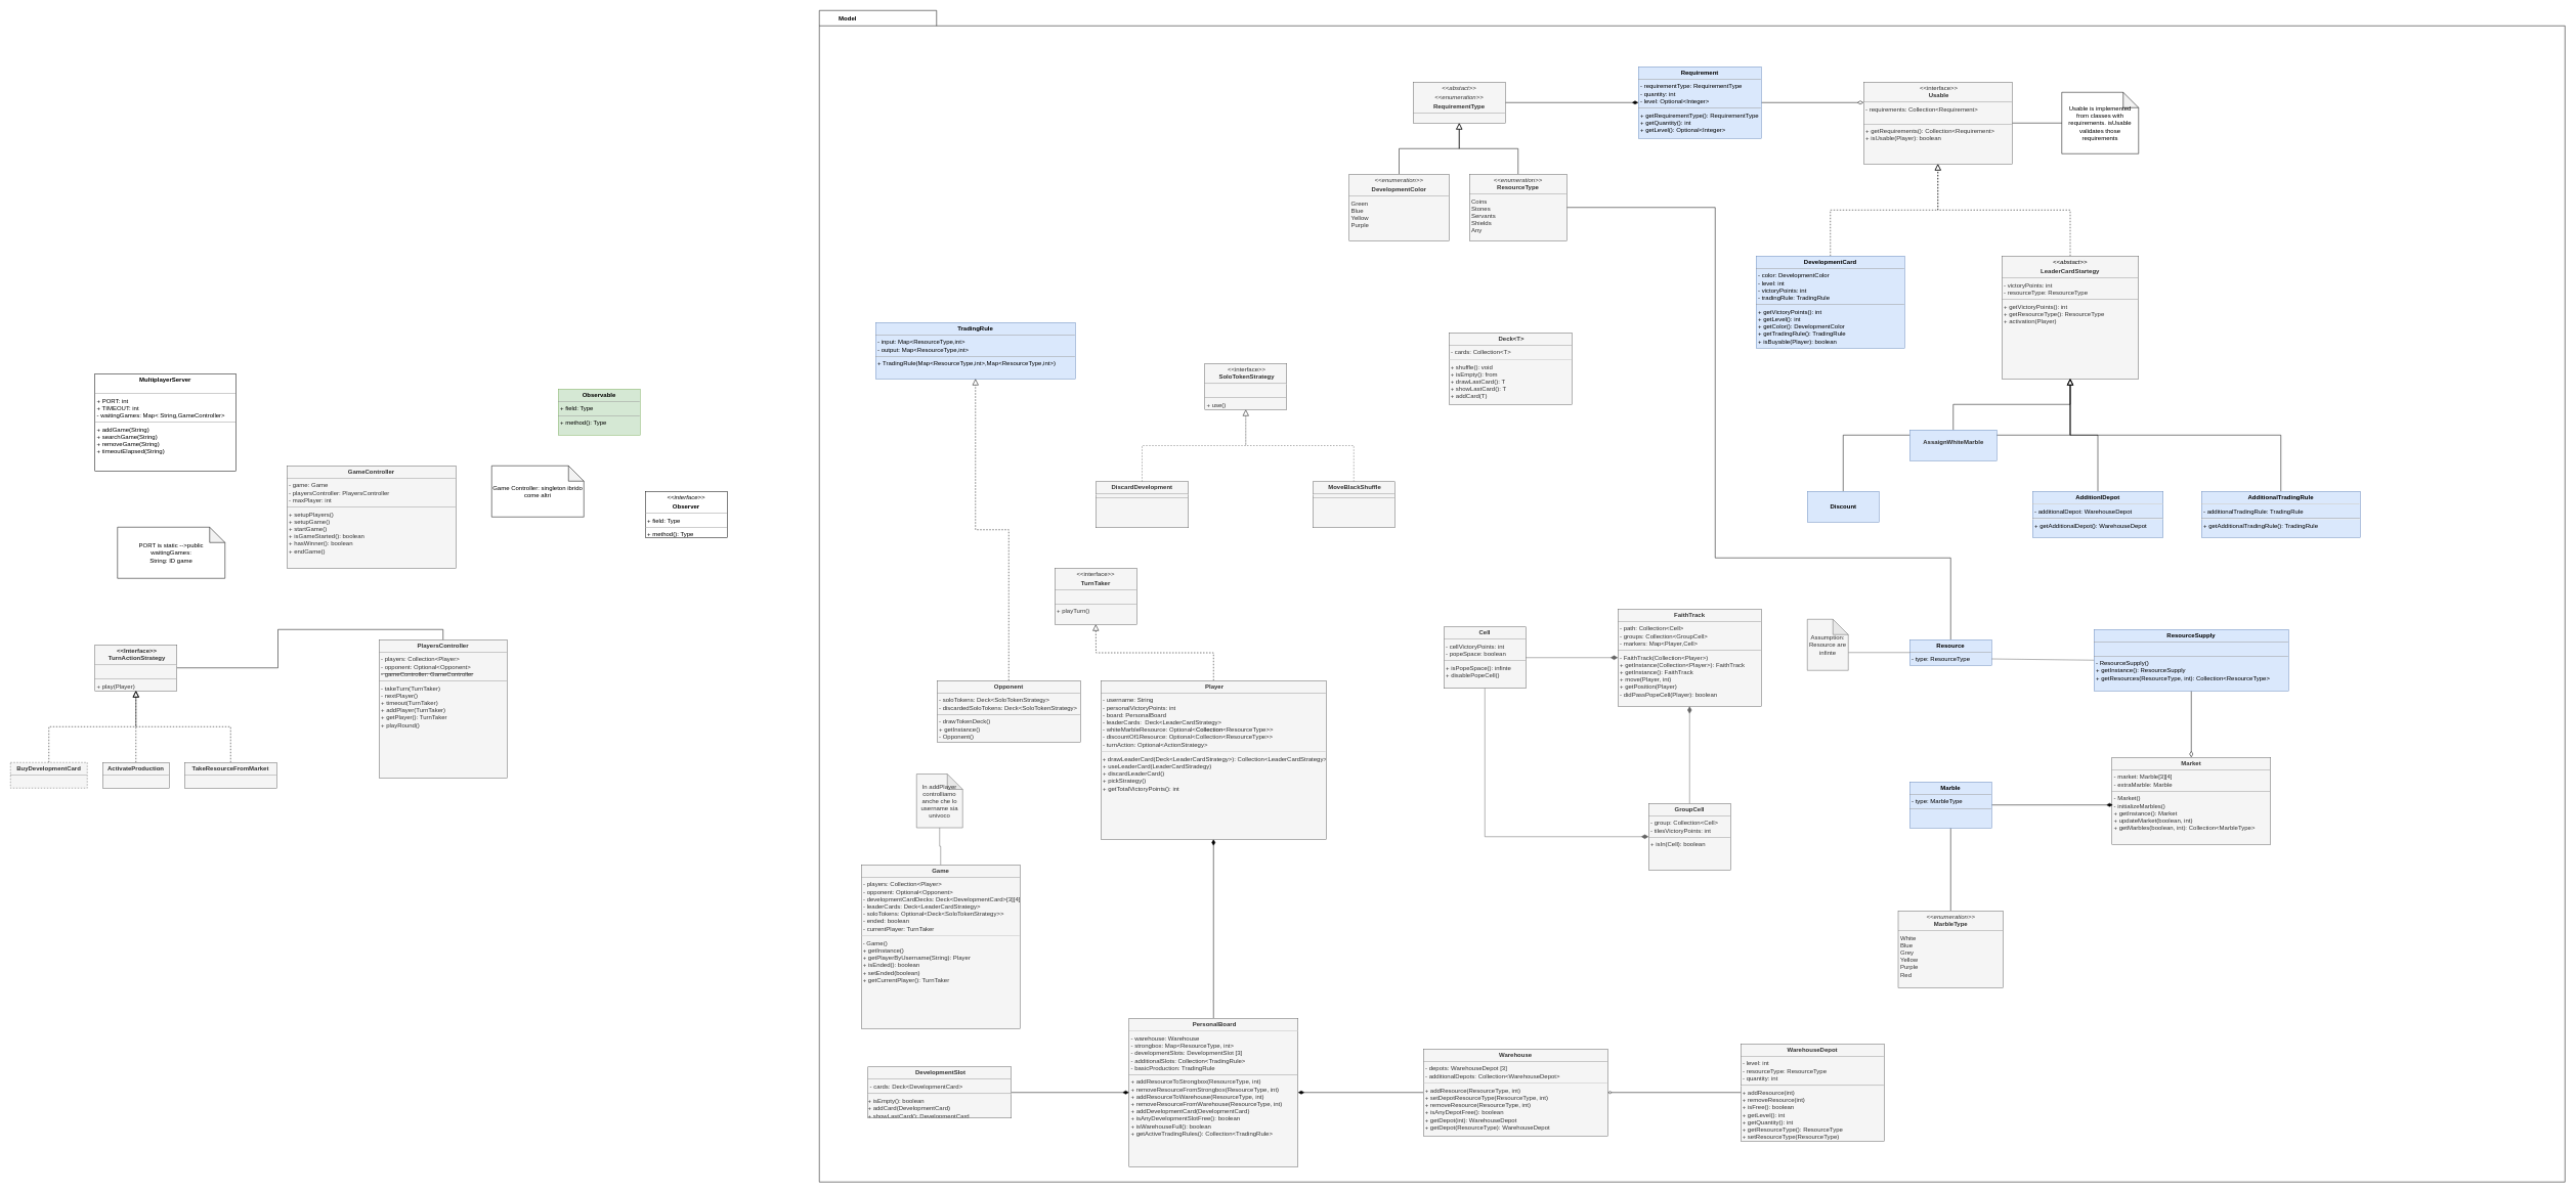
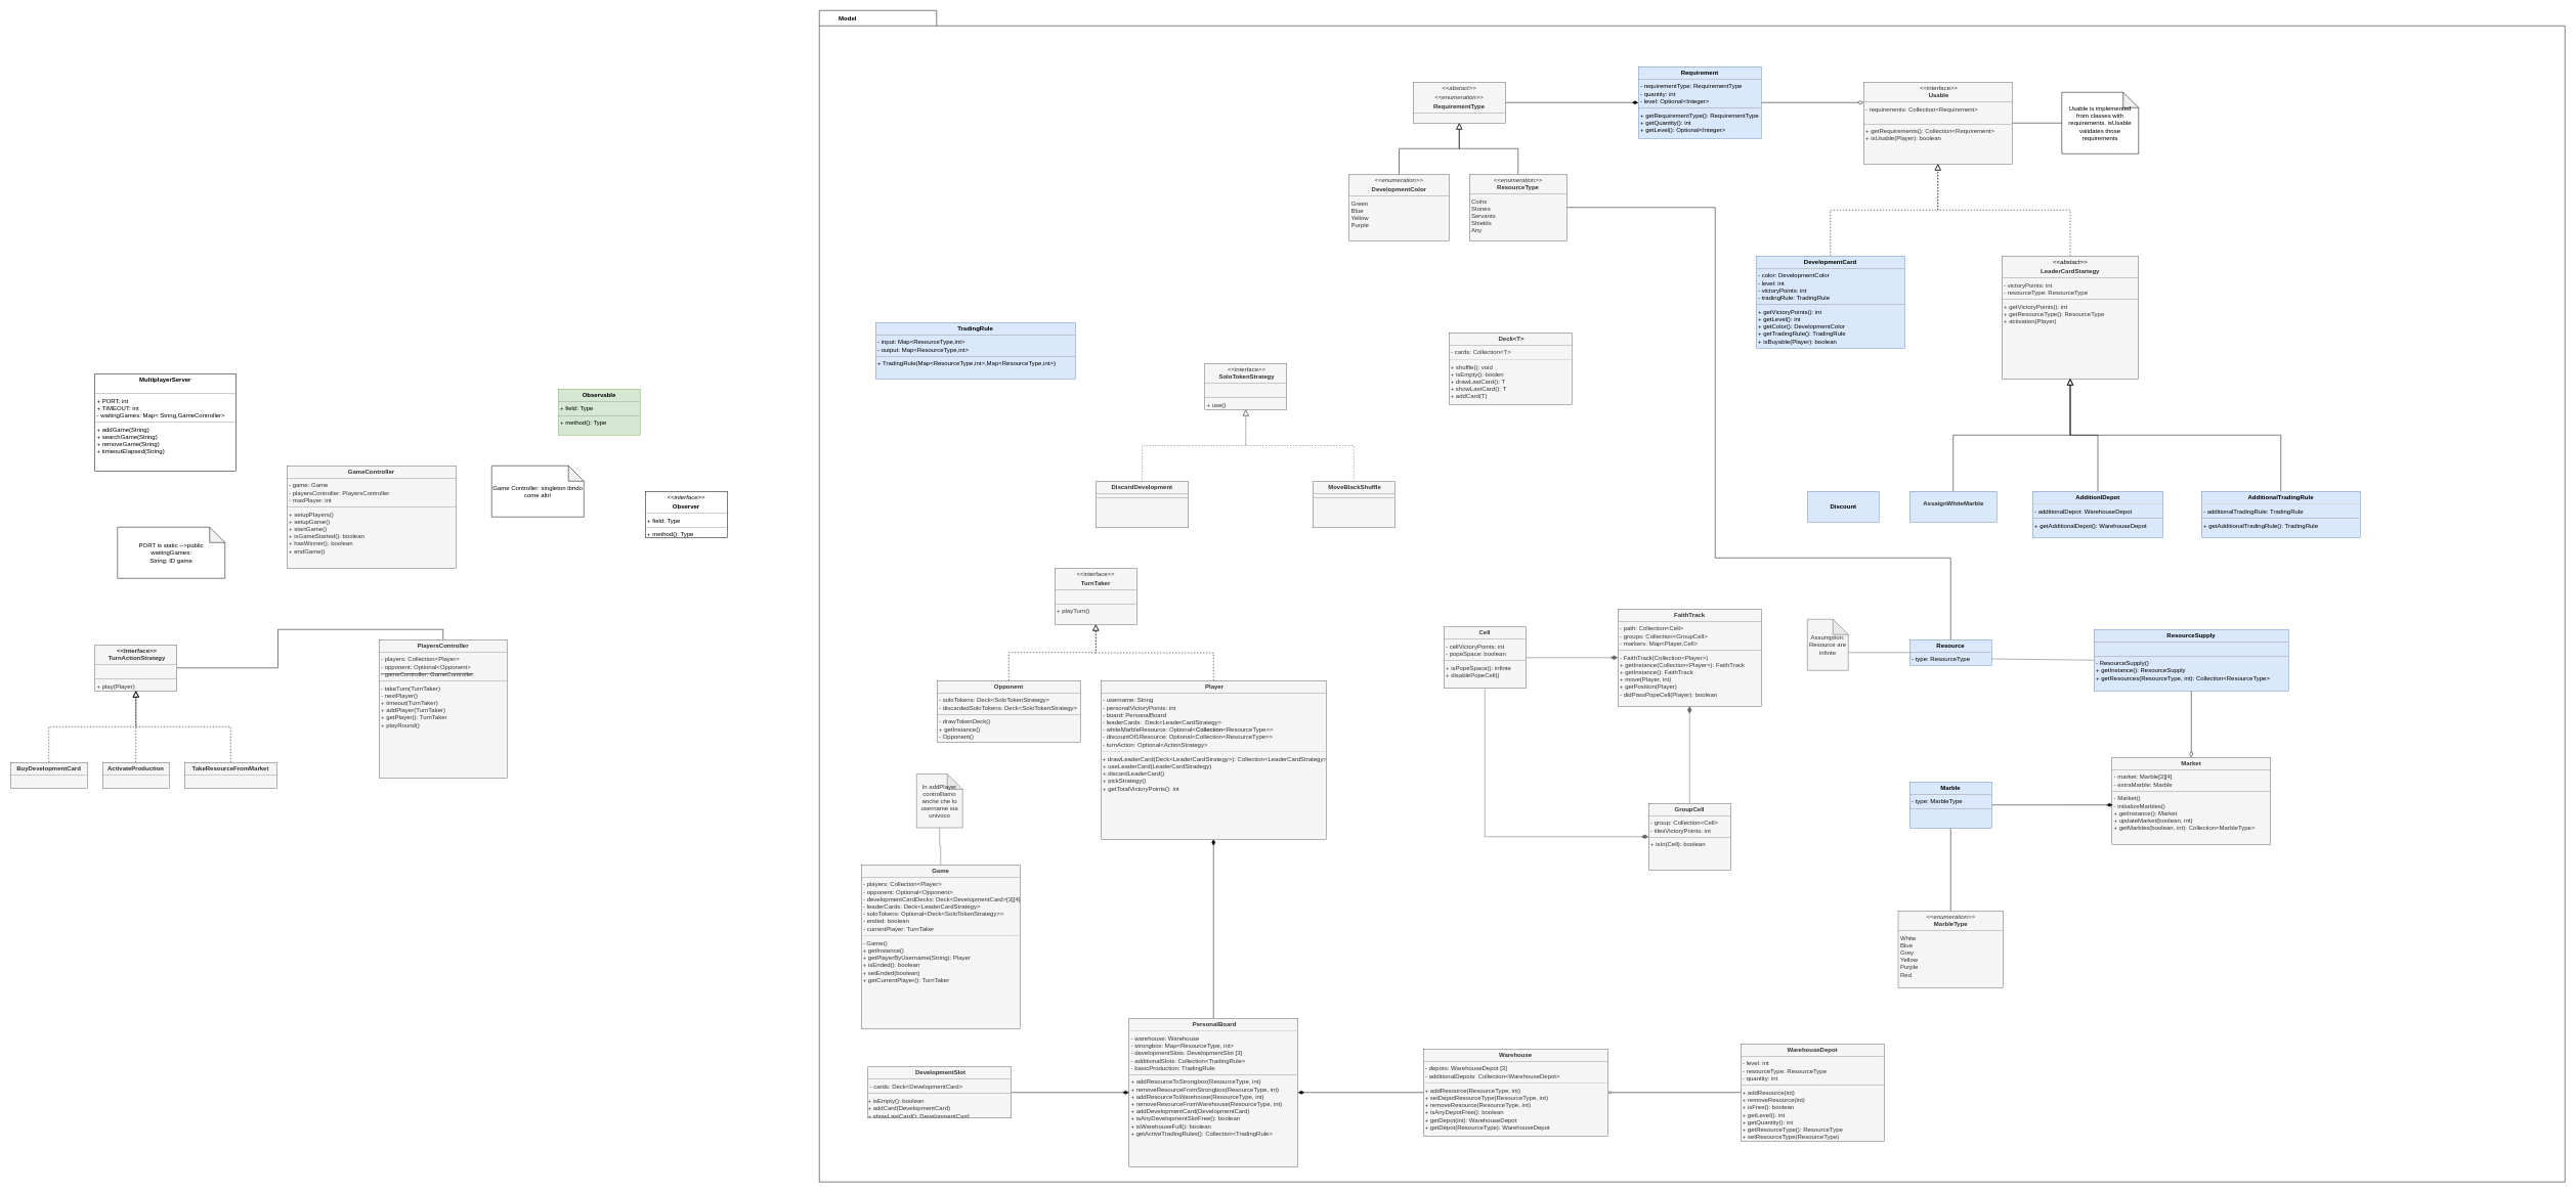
- <mxCell id="41" value="&lt;p style=&quot;margin: 0px ; margin-top: 4px ; text-align: center&quot;&gt;&lt;/p&gt;&lt;p style=&quot;text-align: center ; margin: 0px 0px 0px 4px&quot;&gt;&lt;b&gt;Deck&amp;lt;T&amp;gt;&lt;/b&gt;&lt;/p&gt;&lt;hr size=&quot;1&quot;&gt;&lt;p style=&quot;margin: 0px ; margin-left: 4px&quot;&gt;- cards: Collection&amp;lt;T&amp;gt;&lt;/p&gt;&lt;hr&gt;&amp;nbsp;+ shuffle(): void&lt;br&gt;&amp;nbsp;+ isEmpty(): from&lt;br&gt;&amp;nbsp;+&amp;nbsp;drawLastCard(): T&lt;br&gt;&amp;nbsp;+ showLastCard(): T&lt;br&gt;&amp;nbsp;+ addCard(T)" style="verticalAlign=top;align=left;overflow=fill;fontSize=12;fontFamily=Helvetica;html=1;fillColor=#f5f5f5;strokeColor=#666666;fontColor=#333333;" parent="1" vertex="1"><mxGeometry x="2830" y="650" width="240" height="140" as="geometry" /></mxCell>
+ <mxCell id="41" value="&lt;p style=&quot;margin: 0px ; margin-top: 4px ; text-align: center&quot;&gt;&lt;/p&gt;&lt;p style=&quot;text-align: center ; margin: 0px 0px 0px 4px&quot;&gt;&lt;b&gt;Deck&amp;lt;T&amp;gt;&lt;/b&gt;&lt;/p&gt;&lt;hr size=&quot;1&quot;&gt;&lt;p style=&quot;margin: 0px ; margin-left: 4px&quot;&gt;- cards: Collection&amp;lt;T&amp;gt;&lt;/p&gt;&lt;hr&gt;&amp;nbsp;+ shuffle(): void&lt;br&gt;&amp;nbsp;+ isEmpty(): boolen&lt;br&gt;&amp;nbsp;+&amp;nbsp;drawLastCard(): T&lt;br&gt;&amp;nbsp;+ showLastCard(): T&lt;br&gt;&amp;nbsp;+ addCard(T)" style="verticalAlign=top;align=left;overflow=fill;fontSize=12;fontFamily=Helvetica;html=1;fillColor=#f5f5f5;strokeColor=#666666;fontColor=#333333;" parent="1" vertex="1"><mxGeometry x="2830" y="650" width="240" height="140" as="geometry" /></mxCell>
- <mxCell id="63" style="edgeStyle=orthogonalEdgeStyle;rounded=0;orthogonalLoop=1;jettySize=auto;html=1;exitX=0.5;exitY=0;exitDx=0;exitDy=0;endArrow=block;endFill=0;endSize=10;strokeWidth=1;" parent="1" source="64" target="56" edge="1"><mxGeometry relative="1" as="geometry" /></mxCell>
- <mxCell id="66" value="&lt;b style=&quot;color: rgb(51 , 51 , 51)&quot;&gt;AssaignWhiteMarble&lt;br&gt;&lt;br&gt;&lt;/b&gt;" style="html=1;fillColor=#dae8fc;strokeColor=#6c8ebf;" parent="1" vertex="1"><mxGeometry x="3730" y="840" width="170" height="60" as="geometry" /></mxCell>
+ <mxCell id="66" value="&lt;b style=&quot;color: rgb(51 , 51 , 51)&quot;&gt;AssaignWhiteMarble&lt;br&gt;&lt;br&gt;&lt;/b&gt;" style="html=1;fillColor=#dae8fc;strokeColor=#6c8ebf;" parent="1" vertex="1"><mxGeometry x="3730" y="960" width="170" height="60" as="geometry" /></mxCell>
- <mxCell id="39" style="edgeStyle=orthogonalEdgeStyle;rounded=0;sketch=0;orthogonalLoop=1;jettySize=auto;html=1;exitX=0.5;exitY=0;exitDx=0;exitDy=0;startArrow=none;startFill=0;endArrow=block;endFill=0;endSize=10;strokeWidth=1;dashed=1;" parent="1" source="40" target="36" edge="1"><mxGeometry relative="1" as="geometry" /></mxCell>
+ <mxCell id="39" style="edgeStyle=orthogonalEdgeStyle;rounded=0;sketch=0;orthogonalLoop=1;jettySize=auto;html=1;exitX=0.5;exitY=0;exitDx=0;exitDy=0;entryX=0.5;entryY=1;entryDx=0;entryDy=0;startArrow=none;startFill=0;endArrow=block;endFill=0;endSize=10;strokeWidth=1;dashed=1;" parent="1" source="40" target="76" edge="1"><mxGeometry relative="1" as="geometry" /></mxCell>
- <mxCell id="52" value="&lt;p style=&quot;margin: 0px ; margin-top: 4px ; text-align: center&quot;&gt;&lt;b&gt;BuyDevelopmentCard&lt;/b&gt;&lt;/p&gt;&lt;hr size=&quot;1&quot;&gt;&lt;p style=&quot;margin: 0px ; margin-left: 4px&quot;&gt;&lt;br&gt;&lt;/p&gt;" style="verticalAlign=top;align=left;overflow=fill;fontSize=12;fontFamily=Helvetica;html=1;fillColor=#f5f5f5;strokeColor=#666666;fontColor=#333333;dashed=1;" parent="1" vertex="1"><mxGeometry x="20" y="1490" width="150" height="50" as="geometry" /></mxCell>
+ <mxCell id="52" value="&lt;p style=&quot;margin: 0px ; margin-top: 4px ; text-align: center&quot;&gt;&lt;b&gt;BuyDevelopmentCard&lt;/b&gt;&lt;/p&gt;&lt;hr size=&quot;1&quot;&gt;&lt;p style=&quot;margin: 0px ; margin-left: 4px&quot;&gt;&lt;br&gt;&lt;/p&gt;" style="verticalAlign=top;align=left;overflow=fill;fontSize=12;fontFamily=Helvetica;html=1;fillColor=#f5f5f5;strokeColor=#666666;fontColor=#333333;" parent="1" vertex="1"><mxGeometry x="20" y="1490" width="150" height="50" as="geometry" /></mxCell>
